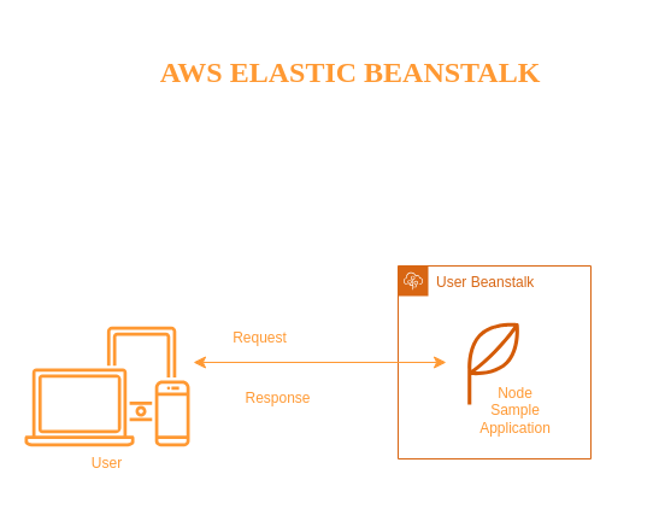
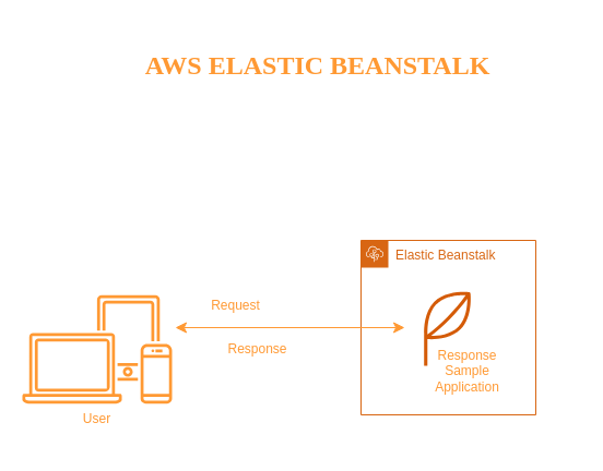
- <mxCell id="3" value="&lt;font color=&quot;#ffffff&quot;&gt;AWS Cloud&lt;/font&gt;" style="points=[[0,0],[0.25,0],[0.5,0],[0.75,0],[1,0],[1,0.25],[1,0.5],[1,0.75],[1,1],[0.75,1],[0.5,1],[0.25,1],[0,1],[0,0.75],[0,0.5],[0,0.25]];outlineConnect=0;gradientColor=none;html=1;whiteSpace=wrap;fontSize=12;fontStyle=0;container=1;pointerEvents=0;collapsible=0;recursiveResize=0;shape=mxgraph.aws4.group;grIcon=mxgraph.aws4.group_aws_cloud_alt;strokeColor=#FFFFFF;fillColor=none;verticalAlign=top;align=left;spacingLeft=30;fontColor=#232F3E;dashed=0;" parent="1" vertex="1"><mxGeometry x="290" y="180" width="240" height="230" as="geometry" /></mxCell>
+ <mxCell id="3" value="&lt;font color=&quot;#ffffff&quot;&gt;AWS Response&lt;/font&gt;" style="points=[[0,0],[0.25,0],[0.5,0],[0.75,0],[1,0],[1,0.25],[1,0.5],[1,0.75],[1,1],[0.75,1],[0.5,1],[0.25,1],[0,1],[0,0.75],[0,0.5],[0,0.25]];outlineConnect=0;gradientColor=none;html=1;whiteSpace=wrap;fontSize=12;fontStyle=0;container=1;pointerEvents=0;collapsible=0;recursiveResize=0;shape=mxgraph.aws4.group;grIcon=mxgraph.aws4.group_aws_cloud_alt;strokeColor=#FFFFFF;fillColor=none;verticalAlign=top;align=left;spacingLeft=30;fontColor=#232F3E;dashed=0;" parent="1" vertex="1"><mxGeometry x="290" y="180" width="240" height="230" as="geometry" /></mxCell>
- <mxCell id="4" value="User Beanstalk&amp;nbsp;" style="points=[[0,0],[0.25,0],[0.5,0],[0.75,0],[1,0],[1,0.25],[1,0.5],[1,0.75],[1,1],[0.75,1],[0.5,1],[0.25,1],[0,1],[0,0.75],[0,0.5],[0,0.25]];outlineConnect=0;gradientColor=none;html=1;whiteSpace=wrap;fontSize=12;fontStyle=0;container=1;pointerEvents=0;collapsible=0;recursiveResize=0;shape=mxgraph.aws4.group;grIcon=mxgraph.aws4.group_elastic_beanstalk;strokeColor=#D86613;fillColor=none;verticalAlign=top;align=left;spacingLeft=30;fontColor=#D86613;dashed=0;" parent="3" vertex="1"><mxGeometry x="40" y="40" width="160" height="160" as="geometry" /></mxCell>
+ <mxCell id="4" value="Elastic Beanstalk&amp;nbsp;" style="points=[[0,0],[0.25,0],[0.5,0],[0.75,0],[1,0],[1,0.25],[1,0.5],[1,0.75],[1,1],[0.75,1],[0.5,1],[0.25,1],[0,1],[0,0.75],[0,0.5],[0,0.25]];outlineConnect=0;gradientColor=none;html=1;whiteSpace=wrap;fontSize=12;fontStyle=0;container=1;pointerEvents=0;collapsible=0;recursiveResize=0;shape=mxgraph.aws4.group;grIcon=mxgraph.aws4.group_elastic_beanstalk;strokeColor=#D86613;fillColor=none;verticalAlign=top;align=left;spacingLeft=30;fontColor=#D86613;dashed=0;" parent="3" vertex="1"><mxGeometry x="40" y="40" width="160" height="160" as="geometry" /></mxCell>
- <mxCell id="9" value="&lt;font color=&quot;#ff9933&quot;&gt;Response&lt;/font&gt;" style="text;html=1;align=center;verticalAlign=middle;resizable=0;points=[];autosize=1;strokeColor=none;fillColor=none;fontColor=#FFFFFF;" parent="1" vertex="1"><mxGeometry x="190" y="315" width="80" height="30" as="geometry" /></mxCell>
+ <mxCell id="9" value="&lt;font color=&quot;#ff9933&quot;&gt;Response&lt;/font&gt;" style="text;html=1;align=center;verticalAlign=middle;resizable=0;points=[];autosize=1;strokeColor=none;fillColor=none;fontColor=#FFFFFF;" parent="1" vertex="1"><mxGeometry x="195" y="305" width="80" height="30" as="geometry" /></mxCell>
- <mxCell id="6" value="&lt;font color=&quot;#ff9933&quot;&gt;Node&lt;br&gt;Sample&lt;br&gt;Application&lt;/font&gt;" style="text;html=1;align=center;verticalAlign=middle;resizable=0;points=[];autosize=1;strokeColor=none;fillColor=none;fontColor=#FFFFFF;" parent="4" vertex="1"><mxGeometry x="57.39" y="90" width="80" height="60" as="geometry" /></mxCell>
+ <mxCell id="6" value="&lt;font color=&quot;#ff9933&quot;&gt;Response&lt;br&gt;Sample&lt;br&gt;Application&lt;/font&gt;" style="text;html=1;align=center;verticalAlign=middle;resizable=0;points=[];autosize=1;strokeColor=none;fillColor=none;fontColor=#FFFFFF;" parent="4" vertex="1"><mxGeometry x="57.39" y="90" width="80" height="60" as="geometry" /></mxCell>
